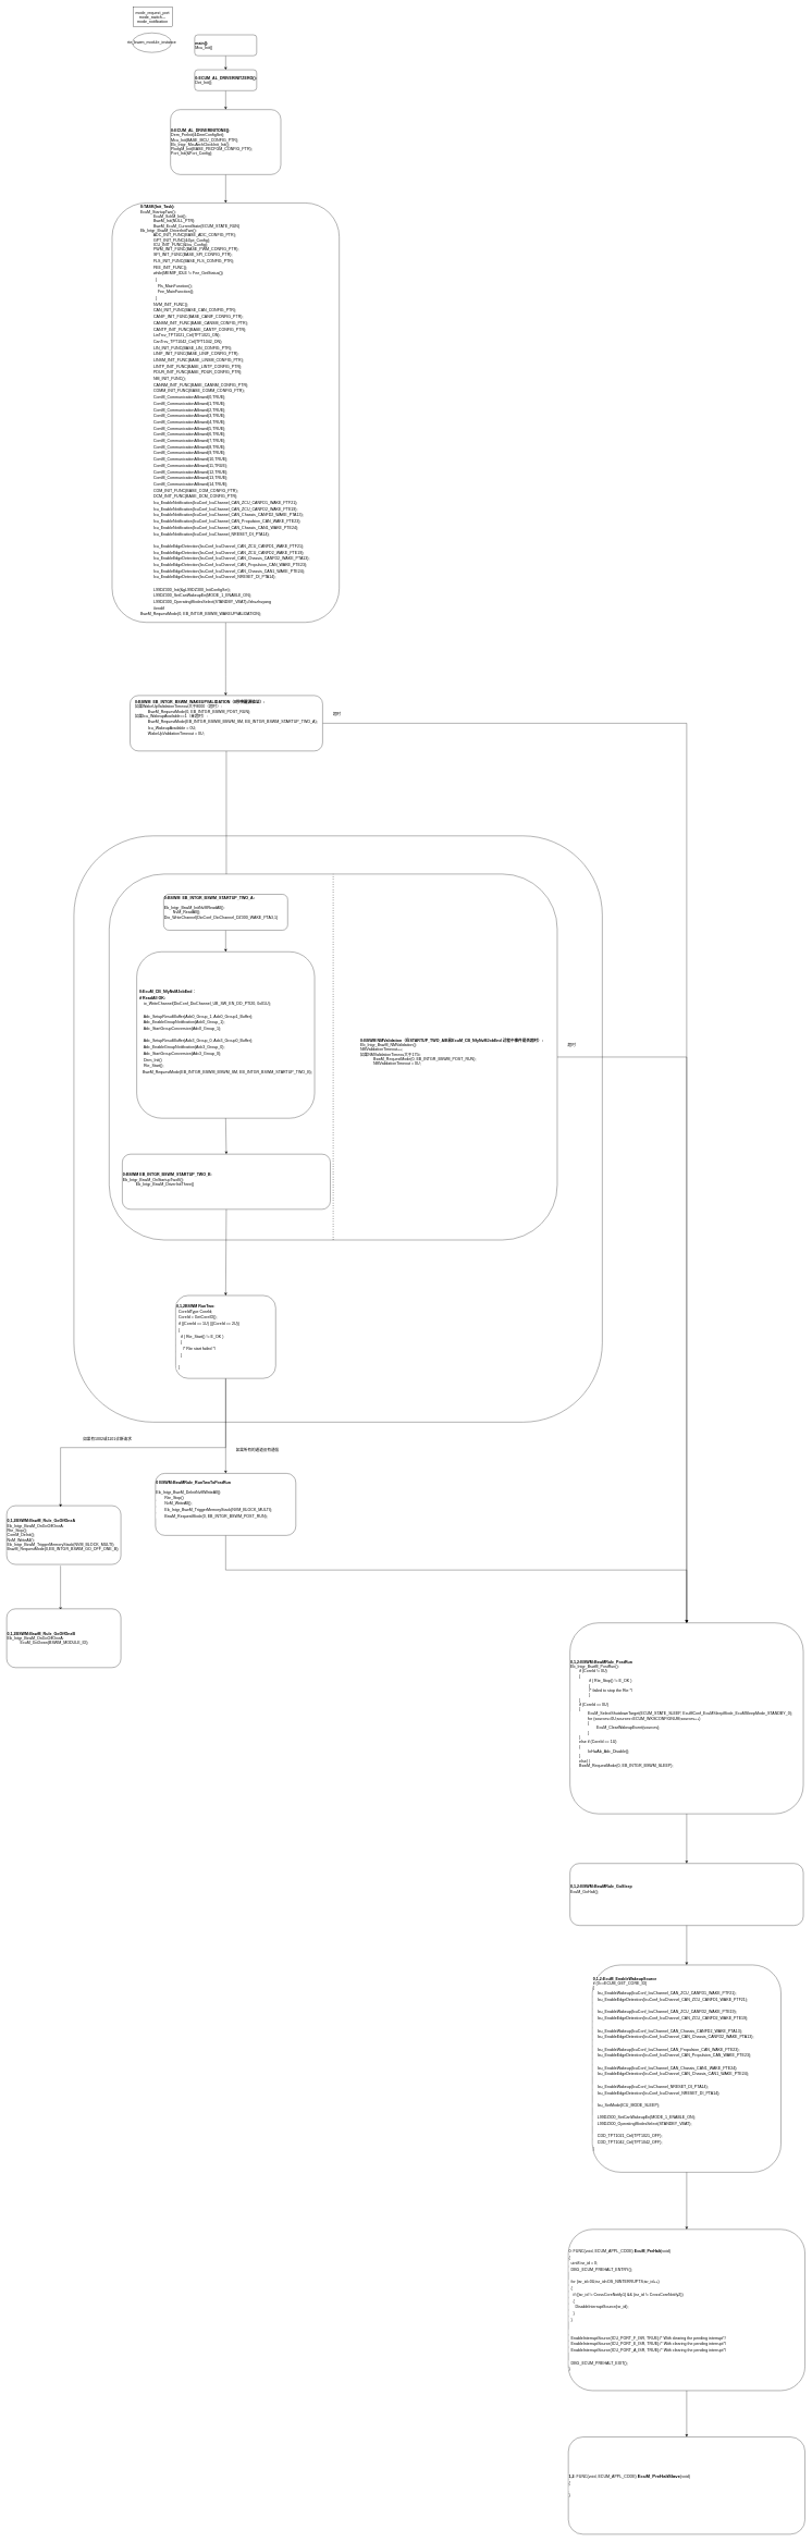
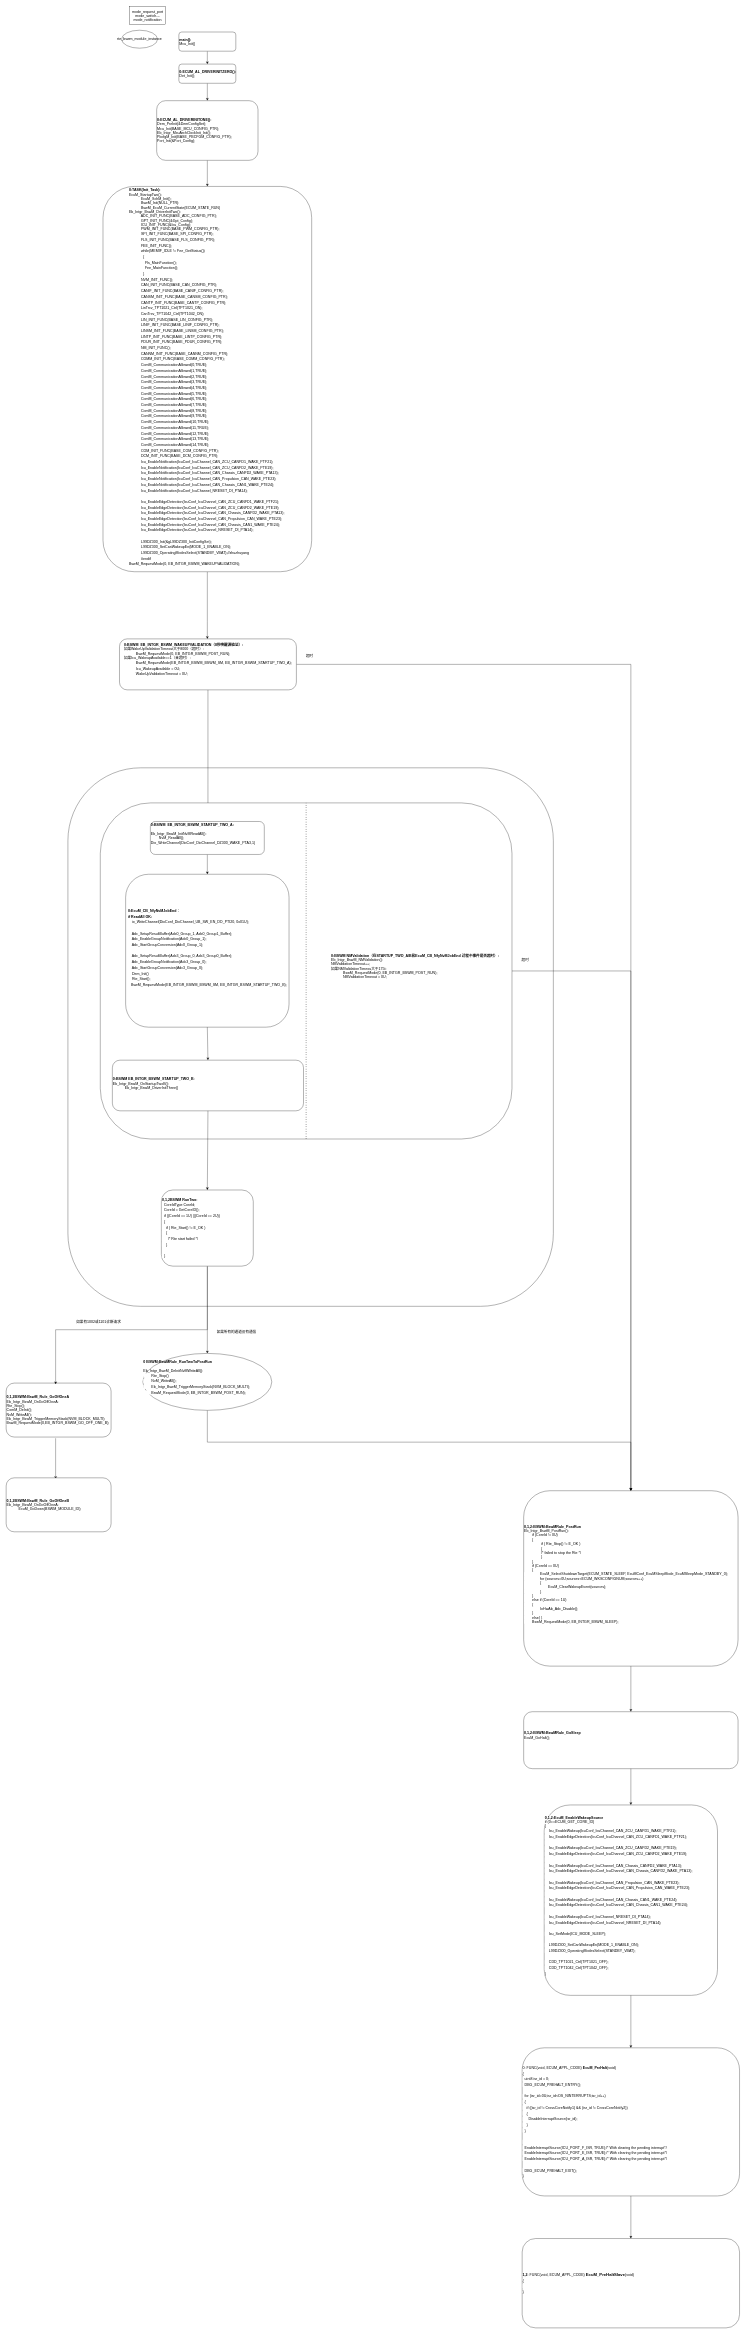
- <mxCell id="49" value="mode_request_port&lt;br&gt;mode_switch---mode_notification" style="rounded=0;whiteSpace=wrap;html=1;" vertex="1" parent="1"><mxGeometry x="407" y="20" width="120" height="60" as="geometry" /></mxCell>
+ <mxCell id="49" value="mode_request_port&lt;br&gt;mode_switch---mode_notification" style="rounded=0;whiteSpace=wrap;html=1;" vertex="1" parent="1"><mxGeometry x="432" y="20" width="120" height="60" as="geometry" /></mxCell>
- <mxCell id="12" value="&lt;b&gt;0 BSWM&lt;span&gt;:&lt;/span&gt;BswMRule_RunTwoToPostRun&lt;br&gt;&lt;/b&gt;&lt;br&gt;&lt;span&gt;Eb_Intgr_BswM_DeInitNvMWriteAll():&lt;br&gt;&lt;/span&gt;&lt;div style=&quot;line-height: 19px&quot;&gt;&lt;span style=&quot;background-color: rgb(255 , 255 , 255)&quot;&gt;&lt;font style=&quot;font-size: 12px&quot;&gt;&lt;span style=&quot;white-space: pre&quot;&gt;&#09;&lt;/span&gt;Rte_Stop()&lt;/font&gt;&lt;/span&gt;&lt;/div&gt;&lt;div style=&quot;line-height: 19px&quot;&gt;&lt;div style=&quot;line-height: 19px&quot;&gt;&lt;span style=&quot;background-color: rgb(255 , 255 , 255)&quot;&gt;&lt;font style=&quot;font-size: 12px&quot;&gt;&lt;span style=&quot;white-space: pre&quot;&gt;&#09;&lt;/span&gt;NvM_WriteAll();&lt;/font&gt;&lt;/span&gt;&lt;/div&gt;&lt;div style=&quot;line-height: 19px&quot;&gt;&lt;div style=&quot;line-height: 19px&quot;&gt;&lt;span style=&quot;background-color: rgb(255 , 255 , 255)&quot;&gt;&lt;font style=&quot;font-size: 12px&quot;&gt;&lt;span style=&quot;white-space: pre&quot;&gt;&#09;&lt;/span&gt;Eb_Intgr_BswM_TriggerMemoryStack(NVM_BLOCK_MULTI);&lt;/font&gt;&lt;/span&gt;&lt;/div&gt;&lt;div style=&quot;line-height: 19px&quot;&gt;&lt;div style=&quot;line-height: 19px&quot;&gt;&lt;span style=&quot;background-color: rgb(255 , 255 , 255)&quot;&gt;&lt;font style=&quot;font-size: 12px&quot;&gt;&lt;span style=&quot;white-space: pre&quot;&gt;&#09;&lt;/span&gt;BswM_RequestMode(0, EB_INTGR_BSWM_POST_RUN);&lt;/font&gt;&lt;/span&gt;&lt;/div&gt;&lt;/div&gt;&lt;/div&gt;&lt;/div&gt;&lt;span&gt;&#09;&lt;/span&gt;&lt;span&gt;&#09;&lt;/span&gt;&lt;br&gt;&lt;blockquote style=&quot;margin: 0px 0px 0px 40px ; border: none ; padding: 0px&quot;&gt;&lt;br&gt;&lt;/blockquote&gt;" style="whiteSpace=wrap;html=1;rounded=1;align=left;" parent="1" vertex="1"><mxGeometry x="476" y="4511" width="430" height="190" as="geometry" /></mxCell>
+ <mxCell id="12" value="&lt;b&gt;0 BSWM&lt;span&gt;:&lt;/span&gt;BswMRule_RunTwoToPostRun&lt;br&gt;&lt;/b&gt;&lt;br&gt;&lt;span&gt;Eb_Intgr_BswM_DeInitNvMWriteAll():&lt;br&gt;&lt;/span&gt;&lt;div style=&quot;line-height: 19px&quot;&gt;&lt;span style=&quot;background-color: rgb(255 , 255 , 255)&quot;&gt;&lt;font style=&quot;font-size: 12px&quot;&gt;&lt;span style=&quot;white-space: pre&quot;&gt;&#09;&lt;/span&gt;Rte_Stop()&lt;/font&gt;&lt;/span&gt;&lt;/div&gt;&lt;div style=&quot;line-height: 19px&quot;&gt;&lt;div style=&quot;line-height: 19px&quot;&gt;&lt;span style=&quot;background-color: rgb(255 , 255 , 255)&quot;&gt;&lt;font style=&quot;font-size: 12px&quot;&gt;&lt;span style=&quot;white-space: pre&quot;&gt;&#09;&lt;/span&gt;NvM_WriteAll();&lt;/font&gt;&lt;/span&gt;&lt;/div&gt;&lt;div style=&quot;line-height: 19px&quot;&gt;&lt;div style=&quot;line-height: 19px&quot;&gt;&lt;span style=&quot;background-color: rgb(255 , 255 , 255)&quot;&gt;&lt;font style=&quot;font-size: 12px&quot;&gt;&lt;span style=&quot;white-space: pre&quot;&gt;&#09;&lt;/span&gt;Eb_Intgr_BswM_TriggerMemoryStack(NVM_BLOCK_MULTI);&lt;/font&gt;&lt;/span&gt;&lt;/div&gt;&lt;div style=&quot;line-height: 19px&quot;&gt;&lt;div style=&quot;line-height: 19px&quot;&gt;&lt;span style=&quot;background-color: rgb(255 , 255 , 255)&quot;&gt;&lt;font style=&quot;font-size: 12px&quot;&gt;&lt;span style=&quot;white-space: pre&quot;&gt;&#09;&lt;/span&gt;BswM_RequestMode(0, EB_INTGR_BSWM_POST_RUN);&lt;/font&gt;&lt;/span&gt;&lt;/div&gt;&lt;/div&gt;&lt;/div&gt;&lt;/div&gt;&lt;span&gt;&#09;&lt;/span&gt;&lt;span&gt;&#09;&lt;/span&gt;&lt;br&gt;&lt;blockquote style=&quot;margin: 0px 0px 0px 40px ; border: none ; padding: 0px&quot;&gt;&lt;br&gt;&lt;/blockquote&gt;" style="ellipse;whiteSpace=wrap;html=1;align=left;" parent="1" vertex="1"><mxGeometry x="476" y="4511" width="430" height="190" as="geometry" /></mxCell>
